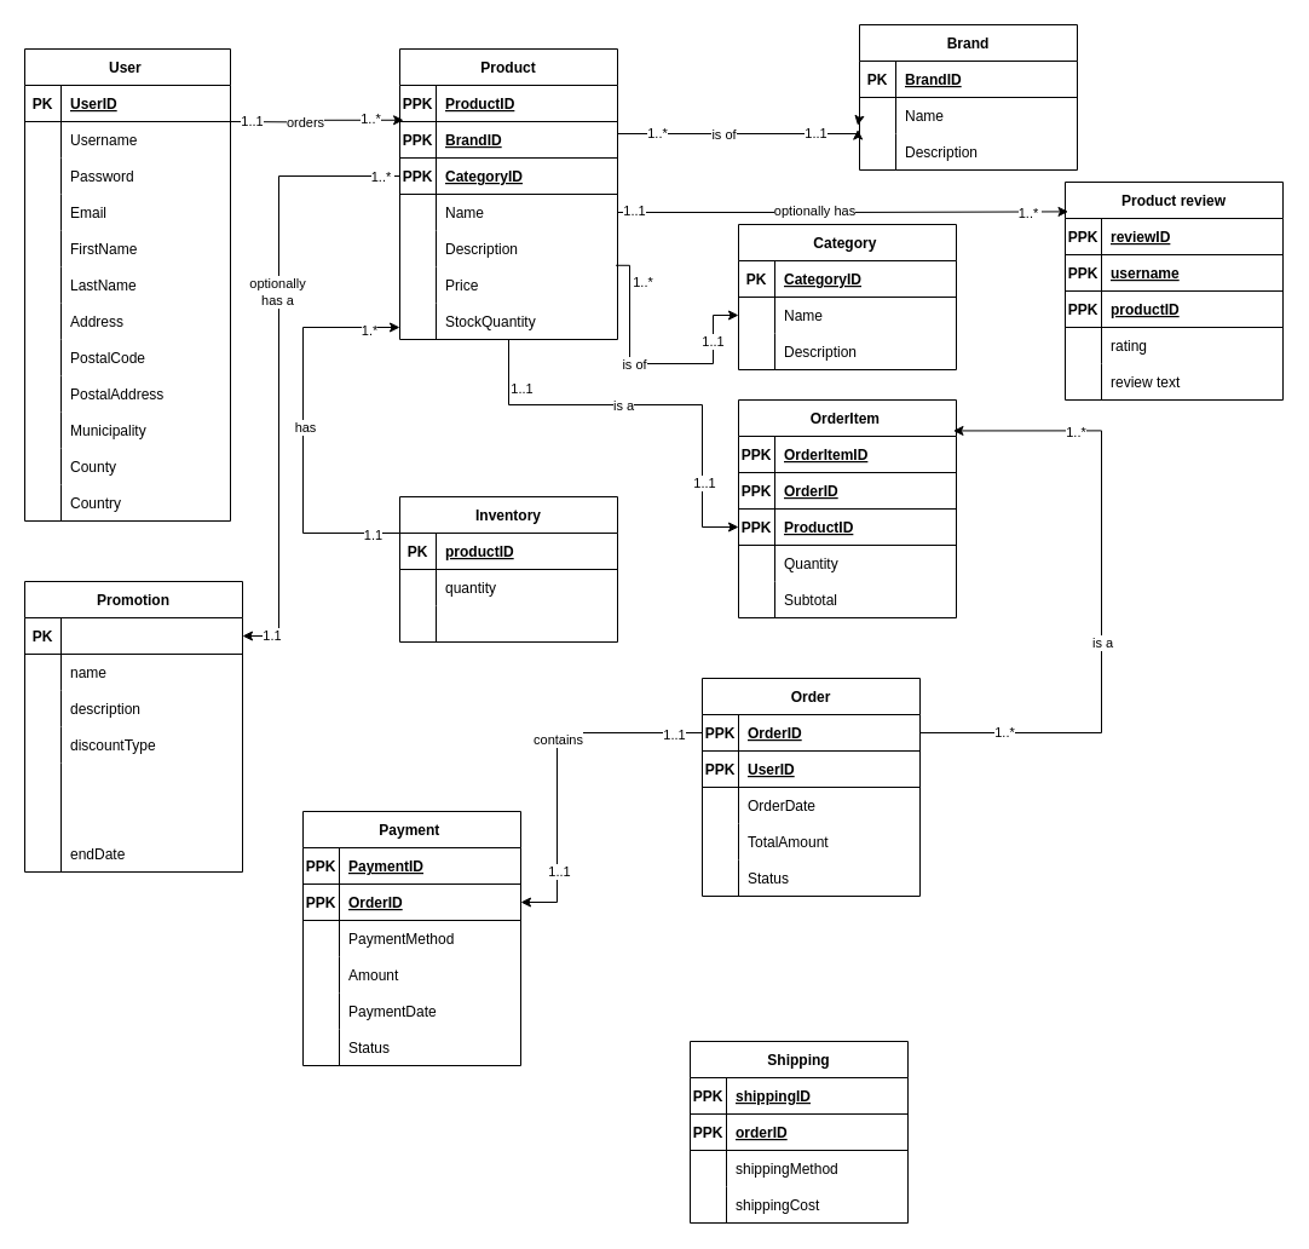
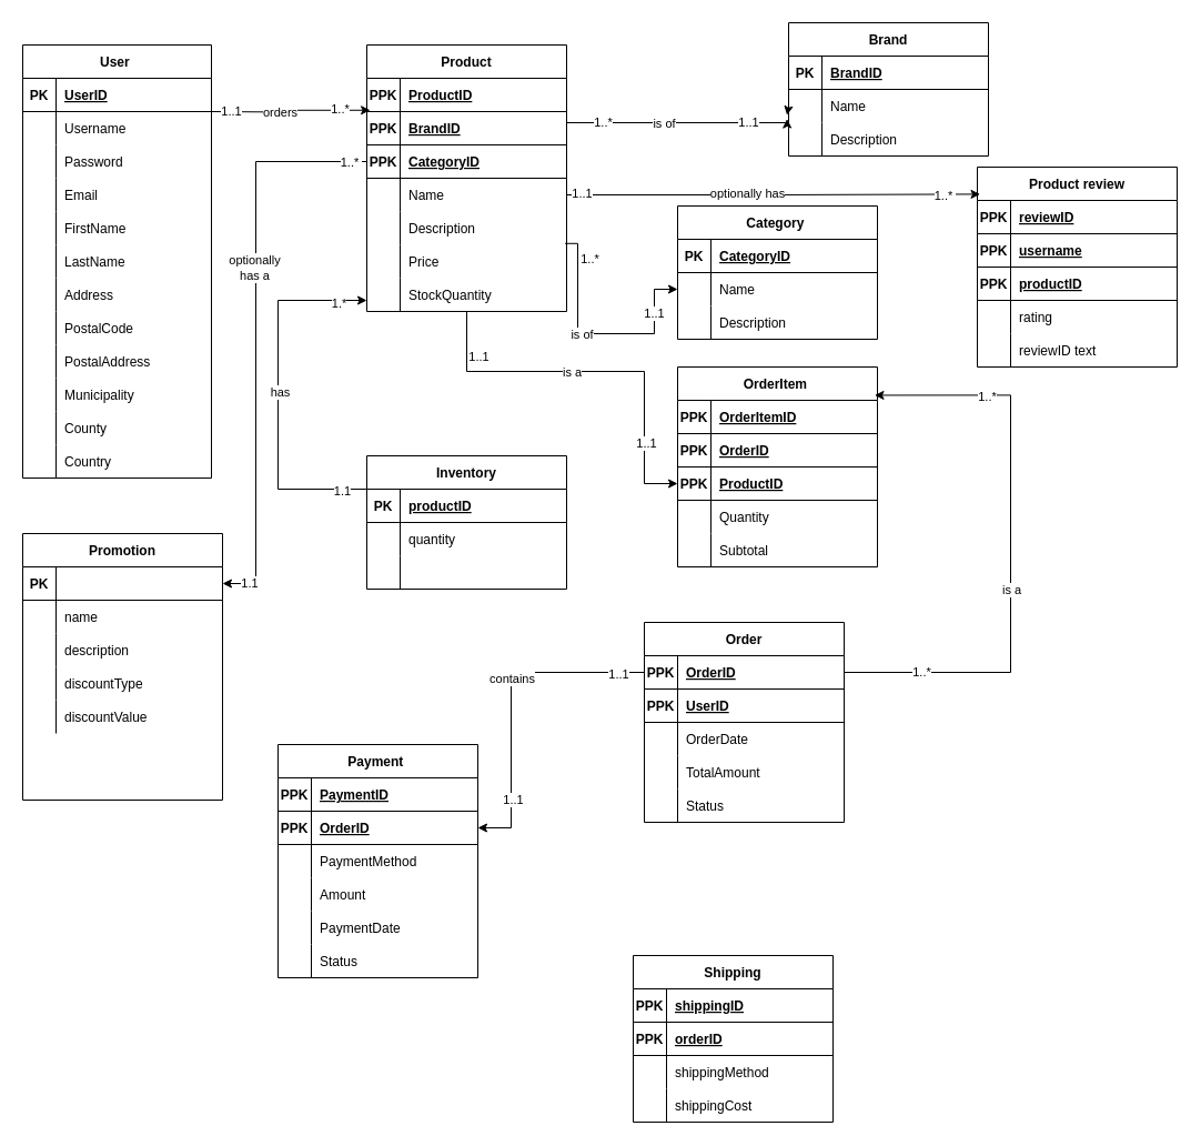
- <mxCell id="219" value="review text" style="shape=partialRectangle;connectable=0;fillColor=none;top=0;left=0;bottom=0;right=0;align=left;spacingLeft=6;overflow=hidden;" vertex="1" parent="217"><mxGeometry x="30" width="150" height="30" as="geometry"><mxRectangle width="150" height="30" as="alternateBounds" /></mxGeometry></mxCell>
+ <mxCell id="219" value="reviewID text" style="shape=partialRectangle;connectable=0;fillColor=none;top=0;left=0;bottom=0;right=0;align=left;spacingLeft=6;overflow=hidden;" vertex="1" parent="217"><mxGeometry x="30" width="150" height="30" as="geometry"><mxRectangle width="150" height="30" as="alternateBounds" /></mxGeometry></mxCell>
+ <mxCell id="185" value="discountValue" style="shape=partialRectangle;overflow=hidden;connectable=0;fillColor=none;top=0;left=0;bottom=0;right=0;align=left;spacingLeft=6;" vertex="1" parent="183"><mxGeometry x="30" width="150" height="30" as="geometry"><mxRectangle width="150" height="30" as="alternateBounds" /></mxGeometry></mxCell>
- <mxCell id="190" value="endDate" style="shape=partialRectangle;overflow=hidden;connectable=0;fillColor=none;top=0;left=0;bottom=0;right=0;align=left;spacingLeft=6;" vertex="1" parent="188"><mxGeometry x="30" width="150" height="30" as="geometry"><mxRectangle width="150" height="30" as="alternateBounds" /></mxGeometry></mxCell>
